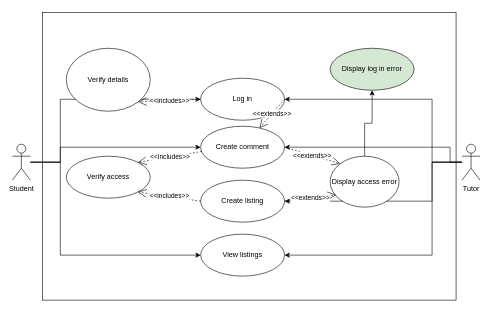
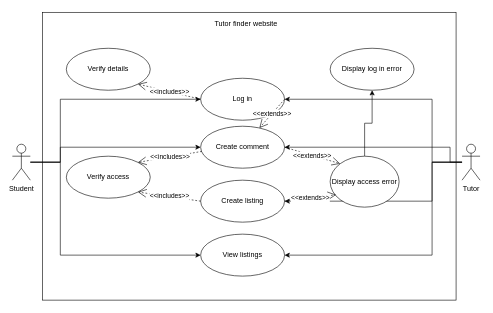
+ <mxCell id="13" value="Tutor finder website" style="text;html=1;strokeColor=none;fillColor=none;align=center;verticalAlign=middle;whiteSpace=wrap;rounded=0;" vertex="1" parent="1"><mxGeometry x="345" y="30" width="130" height="20" as="geometry" /></mxCell>
- <mxCell id="17" value="Display log in error" style="ellipse;whiteSpace=wrap;html=1;fillColor=#d5e8d4;" vertex="1" parent="1"><mxGeometry x="550" y="80" width="140" height="70" as="geometry" /></mxCell>
+ <mxCell id="17" value="Display log in error" style="ellipse;whiteSpace=wrap;html=1;" vertex="1" parent="1"><mxGeometry x="550" y="80" width="140" height="70" as="geometry" /></mxCell>
- <mxCell id="16" value="Verify details" style="ellipse;whiteSpace=wrap;html=1;" vertex="1" parent="1"><mxGeometry x="110" y="80" width="140" height="105" as="geometry" /></mxCell>
+ <mxCell id="16" value="Verify details" style="ellipse;whiteSpace=wrap;html=1;" vertex="1" parent="1"><mxGeometry x="110" y="80" width="140" height="70" as="geometry" /></mxCell>
